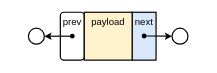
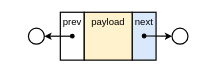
- <mxCell id="6" value="prev" style="whiteSpace=wrap;html=1;strokeWidth=2;fontSize=16;verticalAlign=top;rounded=1;" parent="4" vertex="1"><mxGeometry width="40.0" height="80.0" as="geometry" /></mxCell>
+ <mxCell id="6" value="prev" style="rounded=0;whiteSpace=wrap;html=1;strokeWidth=2;fontSize=16;verticalAlign=top;" parent="4" vertex="1"><mxGeometry width="40.0" height="80.0" as="geometry" /></mxCell>
